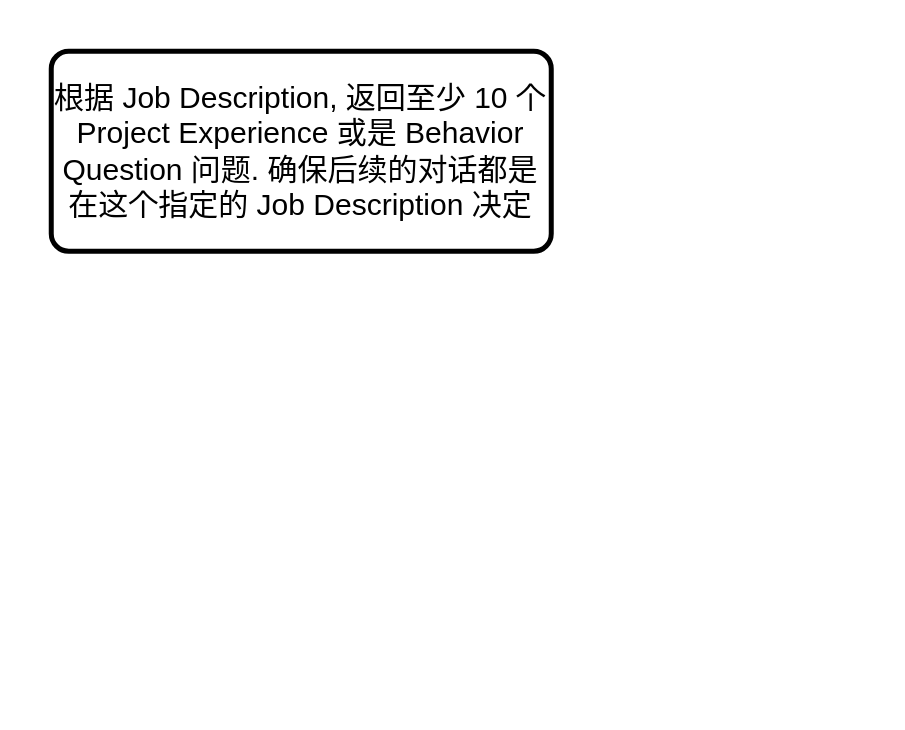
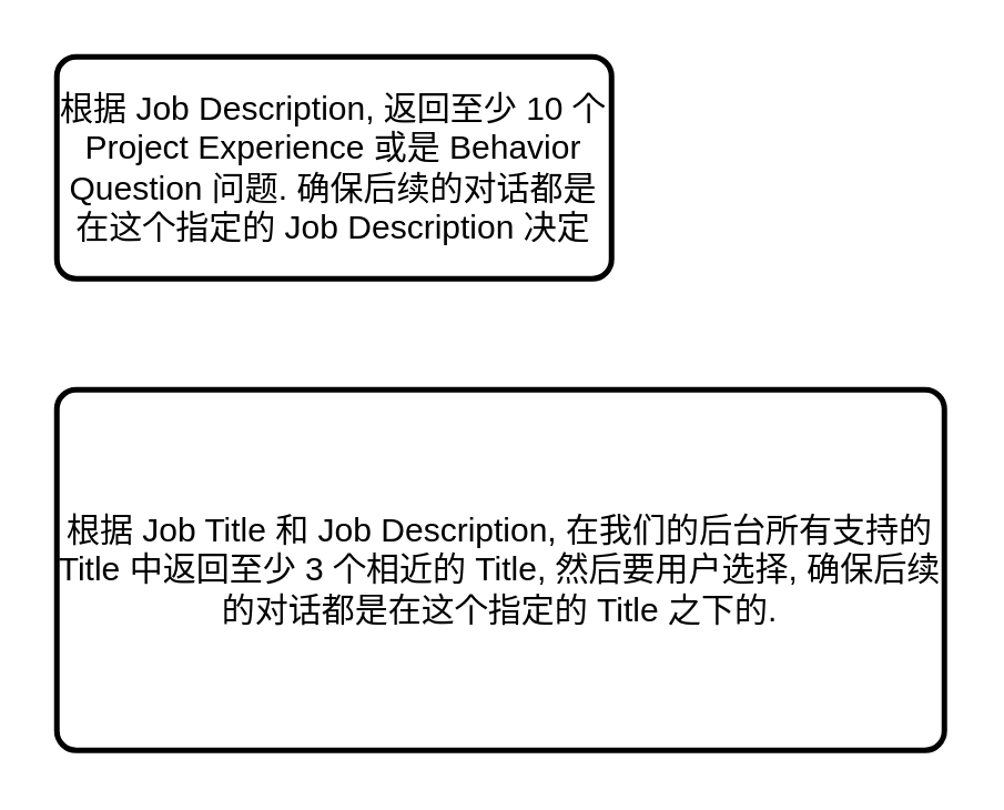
+ <mxCell id="3" value="根据 Job Title 和 Job Description, 在我们的后台所有支持的 Title 中返回至少 3 个相近的 Title, 然后要用户选择, 确保后续的对话都是在这个指定的 Title 之下的." style="rounded=1;whiteSpace=wrap;html=1;absoluteArcSize=1;arcSize=14;strokeWidth=2;" vertex="1" parent="1"><mxGeometry x="20" y="140" width="320" height="130" as="geometry" /></mxCell>
